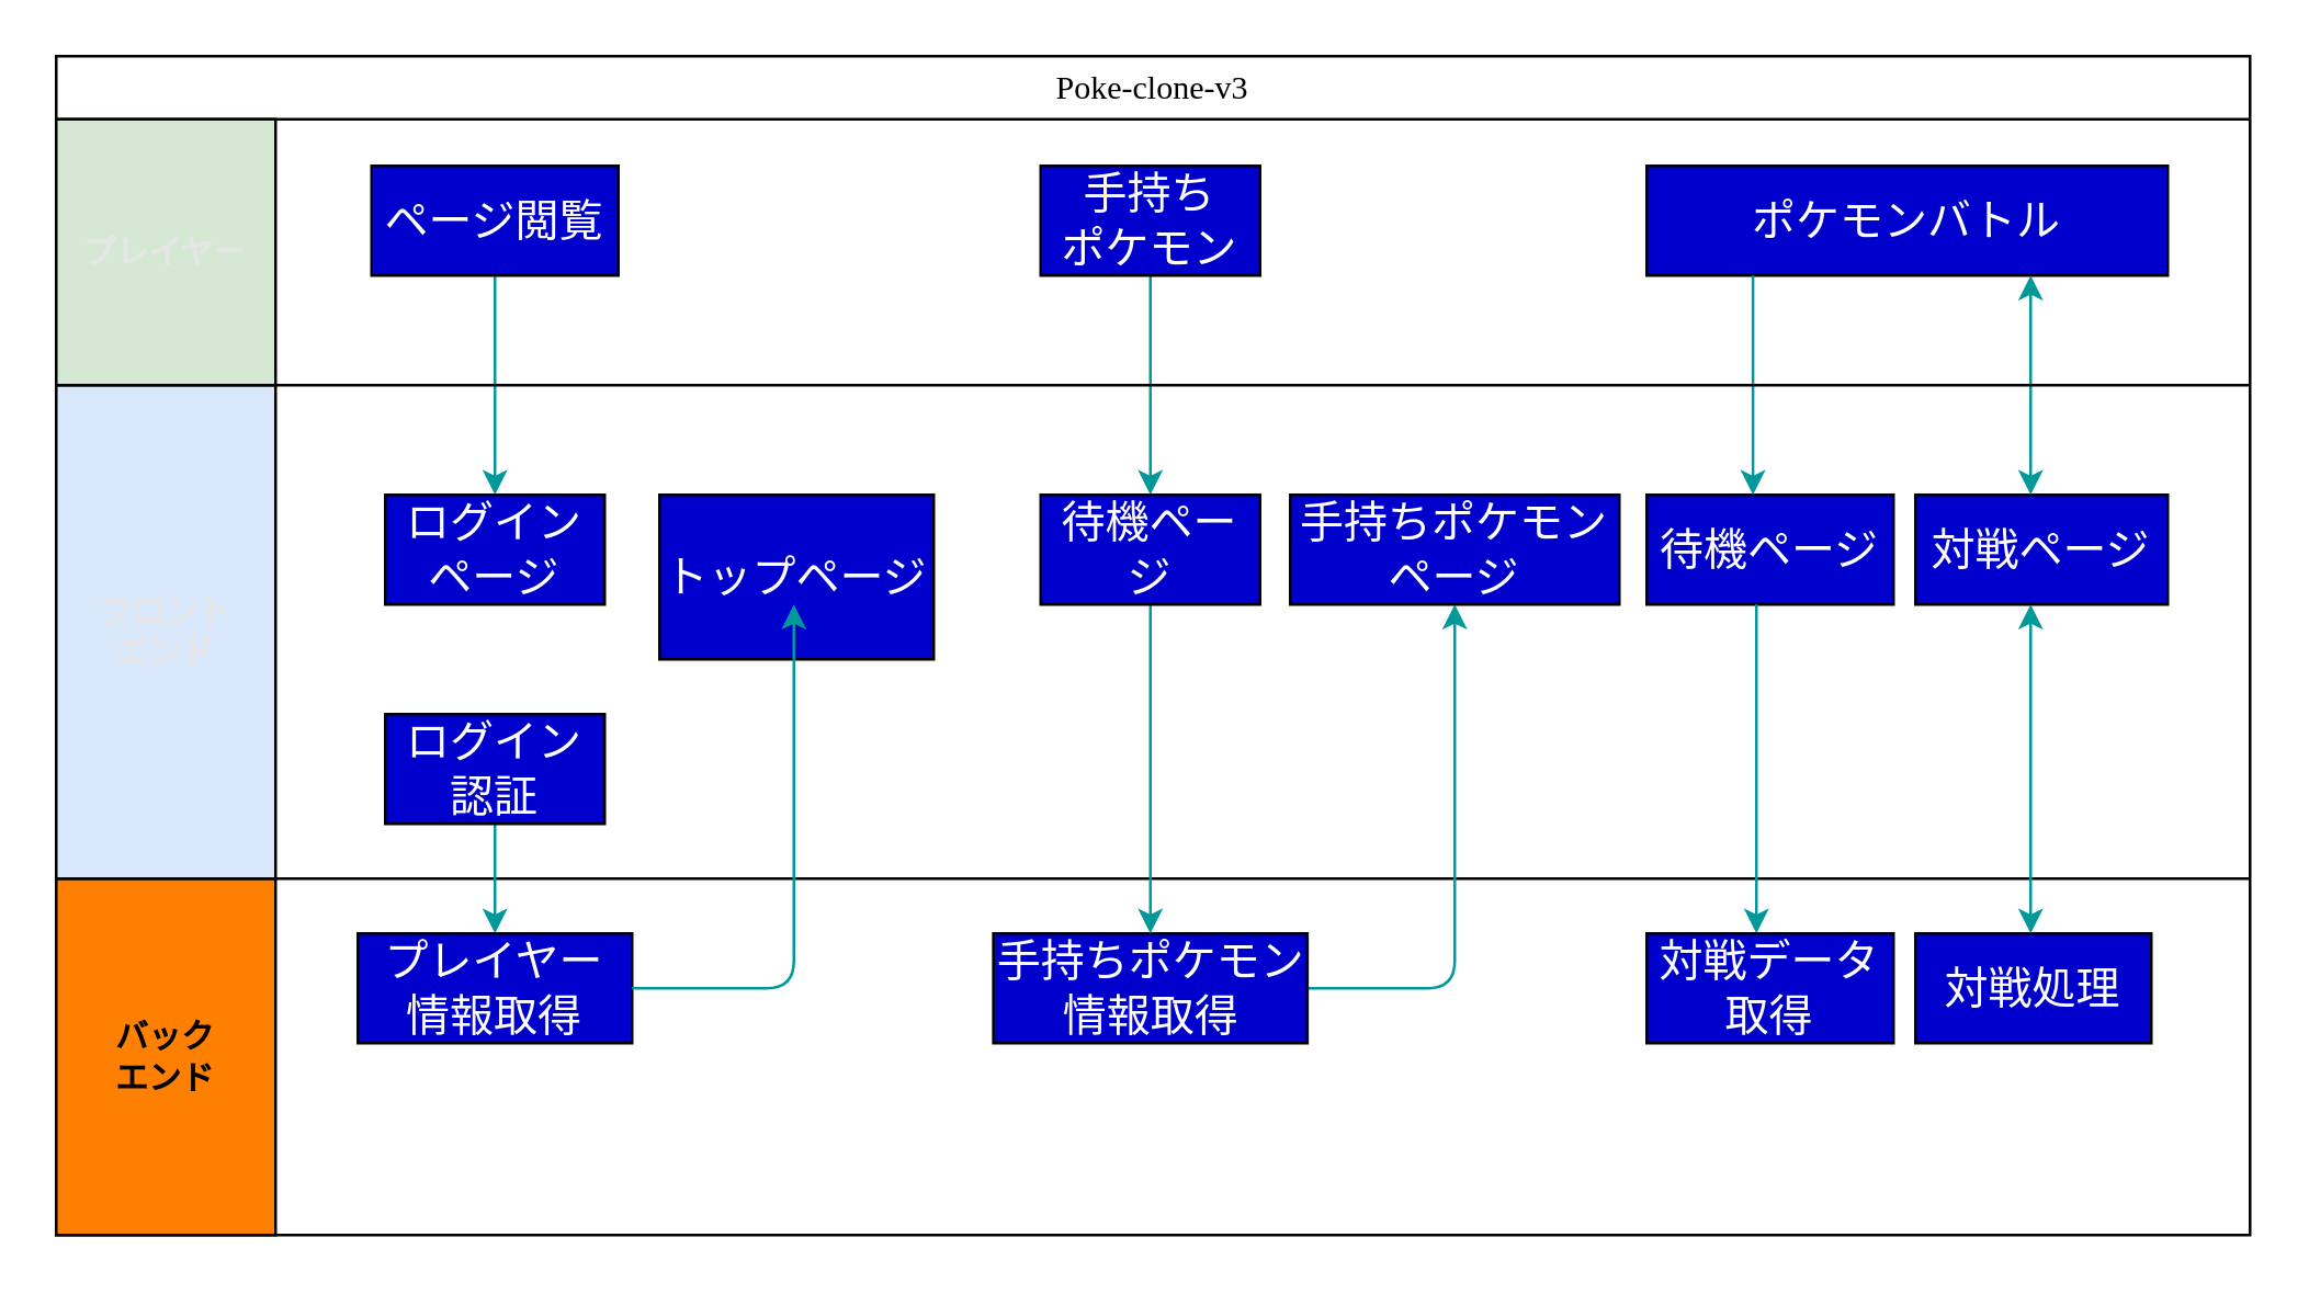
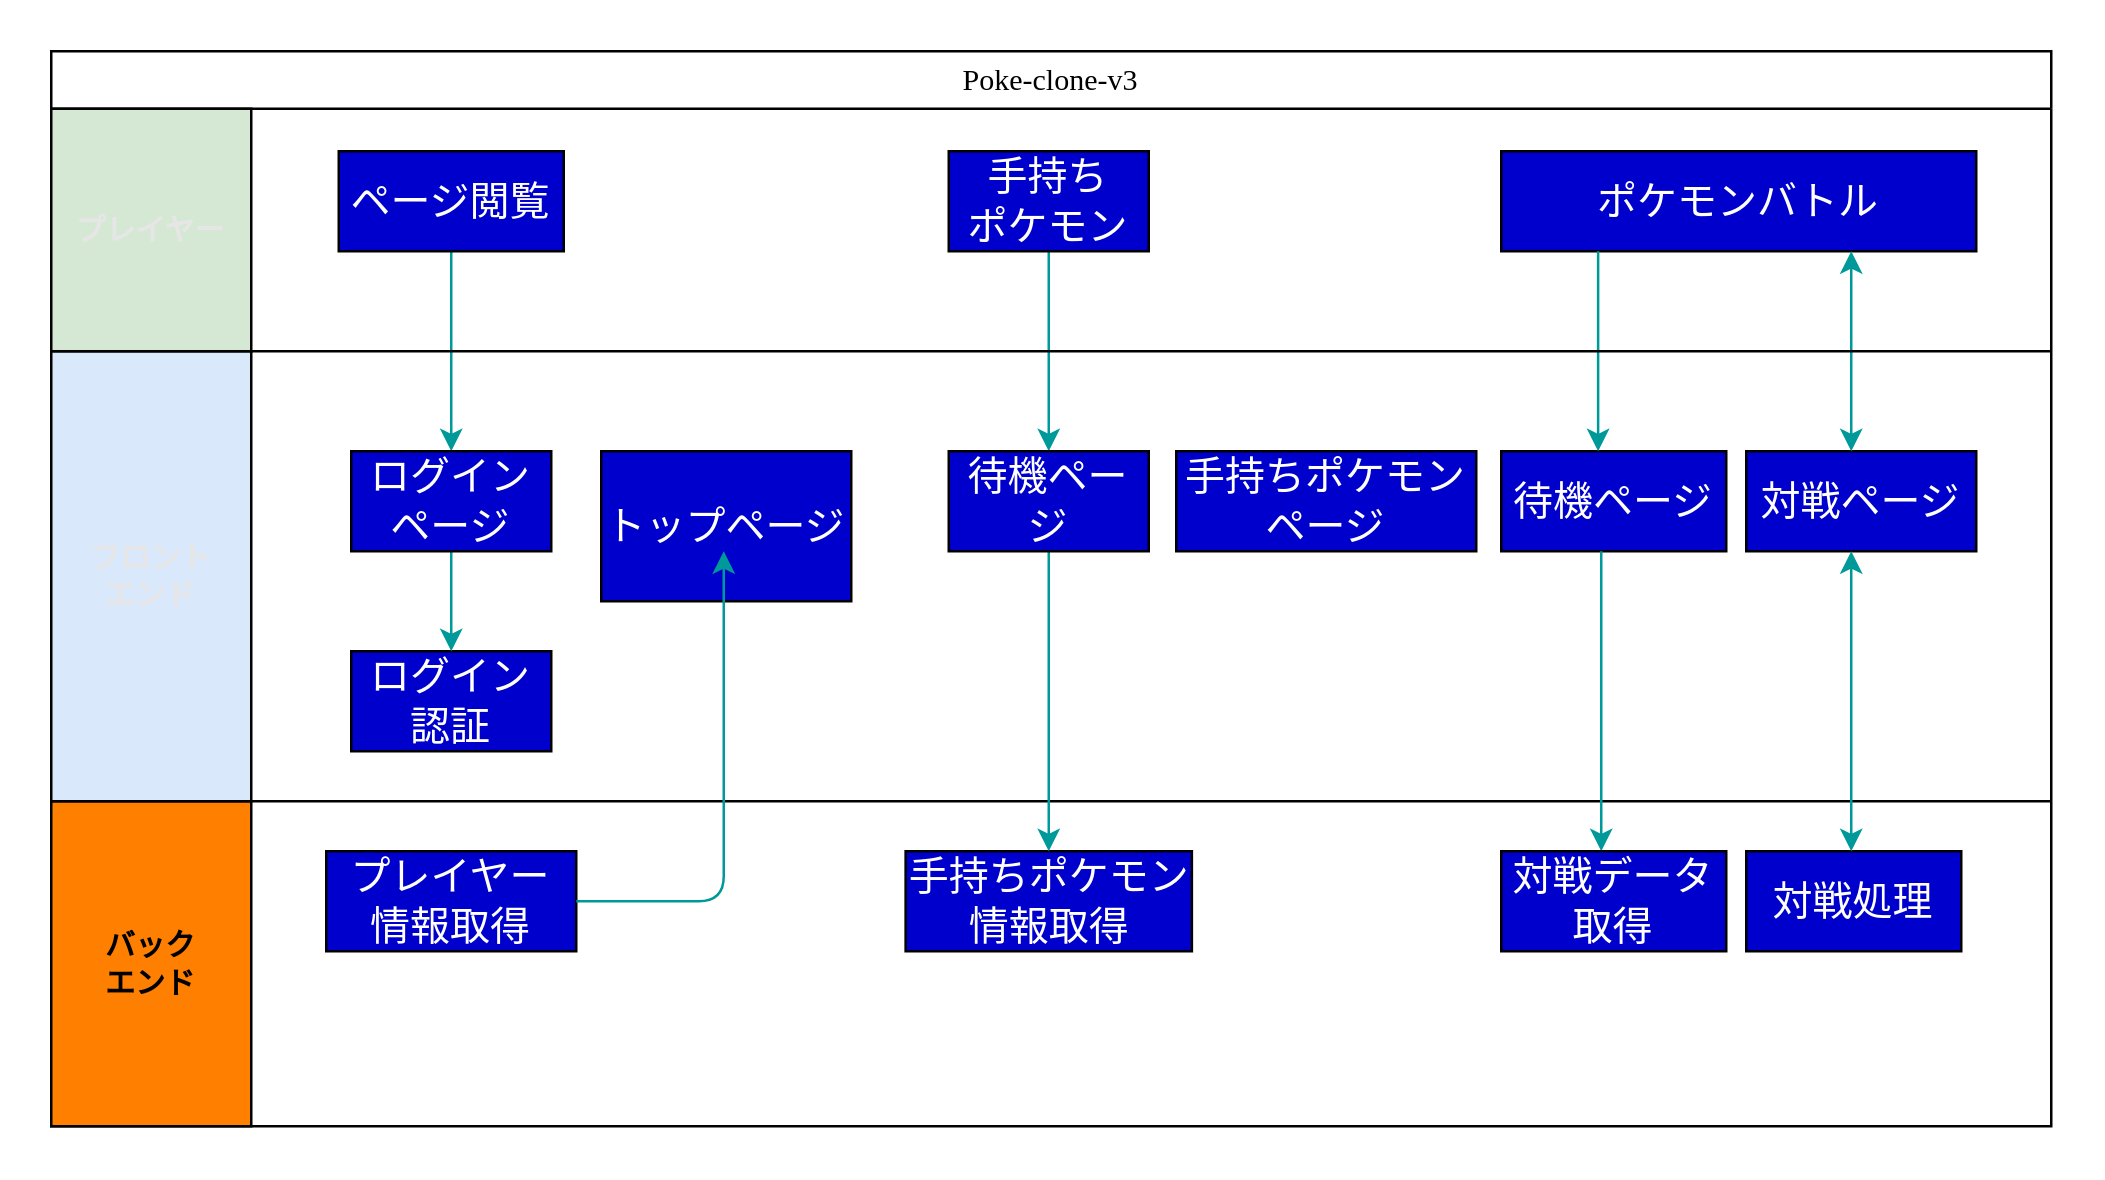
+ <mxCell id="12" style="edgeStyle=none;html=1;strokeColor=#009999;fontSize=16;" parent="2" source="13" target="10" edge="1"><mxGeometry relative="1" as="geometry" /></mxCell>
- <mxCell id="24" style="edgeStyle=elbowEdgeStyle;html=1;entryX=0.5;entryY=1;entryDx=0;entryDy=0;strokeColor=#009999;fontSize=16;" parent="2" source="25" target="28" edge="1"><mxGeometry relative="1" as="geometry"><Array as="points"><mxPoint x="510" y="270" /></Array></mxGeometry></mxCell>
- <mxCell id="9" style="edgeStyle=none;html=1;entryX=0.5;entryY=0;entryDx=0;entryDy=0;strokeColor=#009999;fontSize=16;" parent="2" source="10" target="11" edge="1"><mxGeometry relative="1" as="geometry" /></mxCell>
